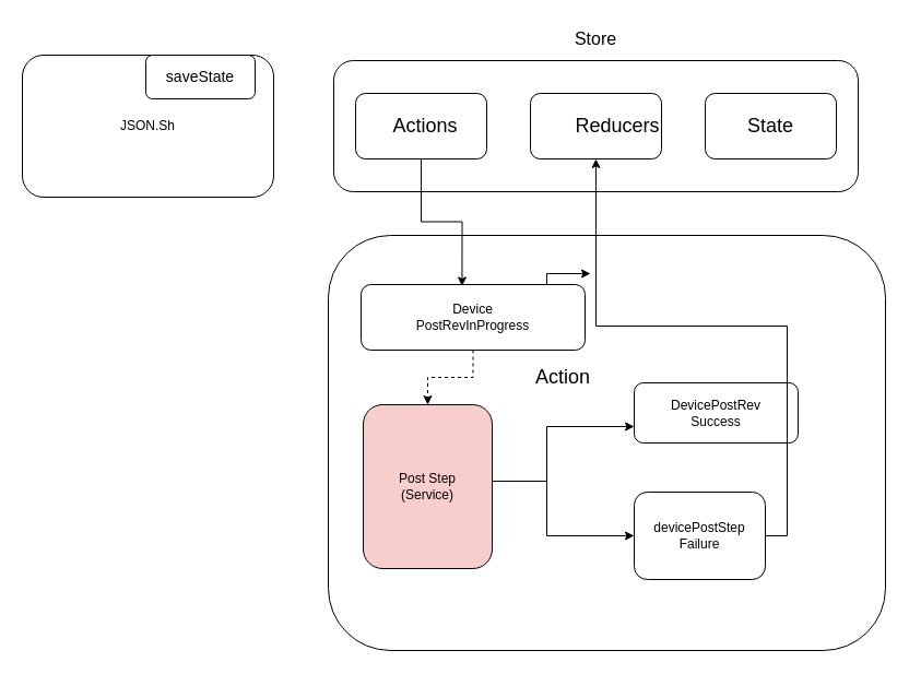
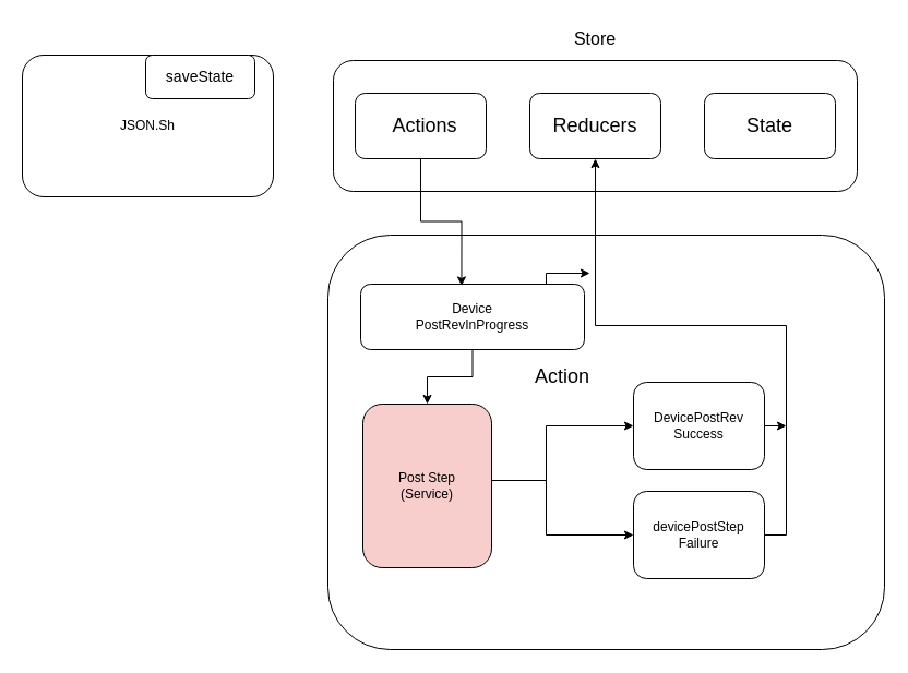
- <mxCell id="11" value="&lt;font style=&quot;font-size: 18px;&quot;&gt;Reducers&lt;/font&gt;" style="text;html=1;strokeColor=none;fillColor=none;align=center;verticalAlign=middle;whiteSpace=wrap;rounded=0;" vertex="1" parent="1"><mxGeometry x="535" y="100" width="60" height="30" as="geometry" /></mxCell>
+ <mxCell id="11" value="&lt;font style=&quot;font-size: 18px;&quot;&gt;Reducers&lt;/font&gt;" style="text;html=1;strokeColor=none;fillColor=none;align=center;verticalAlign=middle;whiteSpace=wrap;rounded=0;" vertex="1" parent="1"><mxGeometry x="515" y="100" width="60" height="30" as="geometry" /></mxCell>
- <mxCell id="15" style="edgeStyle=orthogonalEdgeStyle;rounded=0;orthogonalLoop=1;jettySize=auto;html=1;exitX=0.5;exitY=1;exitDx=0;exitDy=0;entryX=0.5;entryY=0;entryDx=0;entryDy=0;dashed=1;" edge="1" parent="1" source="16" target="18"><mxGeometry relative="1" as="geometry" /></mxCell>
+ <mxCell id="15" style="edgeStyle=orthogonalEdgeStyle;rounded=0;orthogonalLoop=1;jettySize=auto;html=1;exitX=0.5;exitY=1;exitDx=0;exitDy=0;entryX=0.5;entryY=0;entryDx=0;entryDy=0;" edge="1" parent="1" source="16" target="18"><mxGeometry relative="1" as="geometry" /></mxCell>
- <mxCell id="20" value="DevicePostRev&lt;br&gt;Success" style="rounded=1;whiteSpace=wrap;html=1;" vertex="1" parent="1"><mxGeometry x="580" y="350" width="150" height="55" as="geometry" /></mxCell>
+ <mxCell id="20" value="DevicePostRev&lt;br&gt;Success" style="rounded=1;whiteSpace=wrap;html=1;" vertex="1" parent="1"><mxGeometry x="580" y="350" width="120" height="80" as="geometry" /></mxCell>
